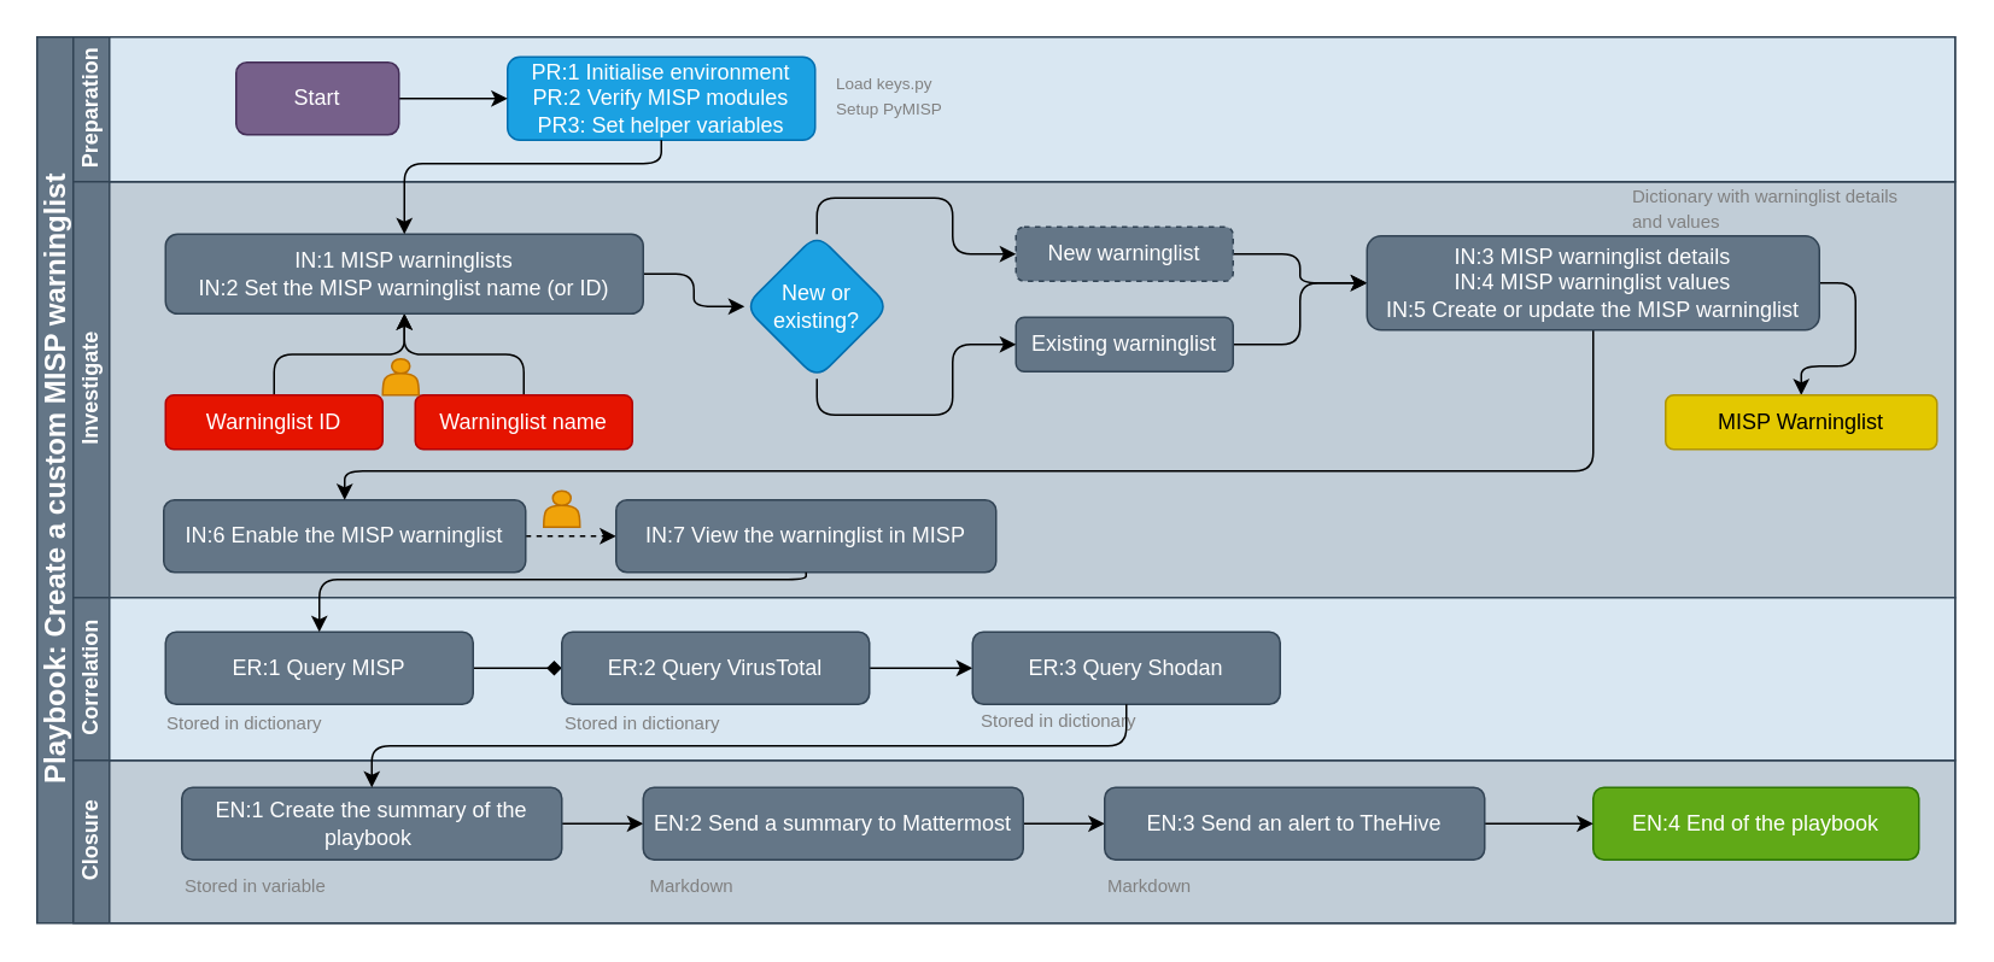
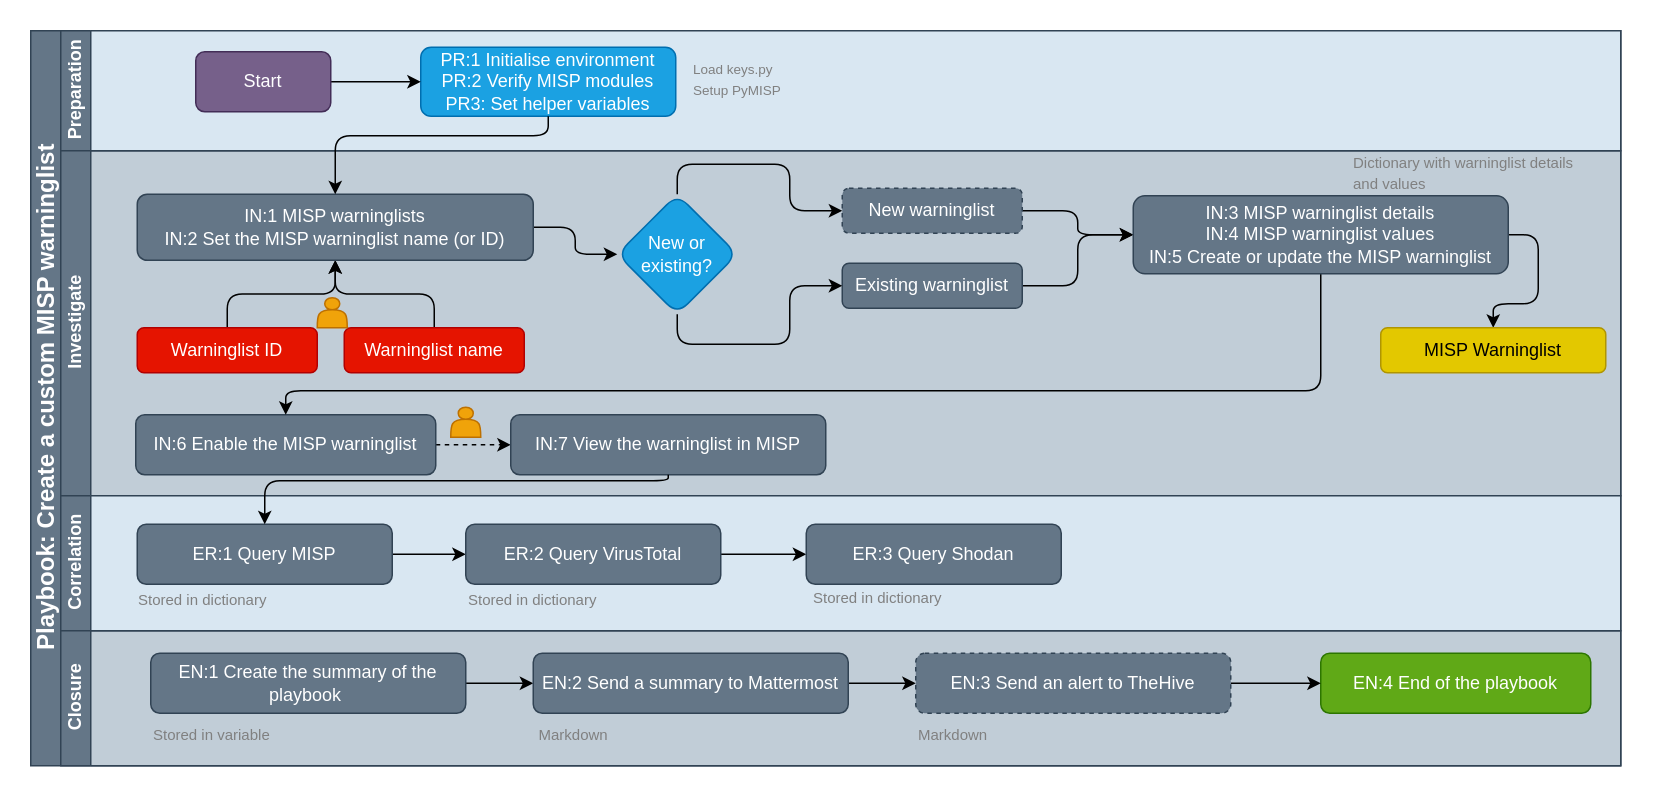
- <mxCell id="42" style="edgeStyle=orthogonalEdgeStyle;rounded=1;orthogonalLoop=1;jettySize=auto;html=1;exitX=1;exitY=0.5;exitDx=0;exitDy=0;entryX=0;entryY=0.5;entryDx=0;entryDy=0;endArrow=diamond;" edge="1" parent="36" source="43" target="48"><mxGeometry relative="1" as="geometry" /></mxCell>
+ <mxCell id="42" style="edgeStyle=orthogonalEdgeStyle;rounded=1;orthogonalLoop=1;jettySize=auto;html=1;exitX=1;exitY=0.5;exitDx=0;exitDy=0;entryX=0;entryY=0.5;entryDx=0;entryDy=0;" edge="1" parent="36" source="43" target="48"><mxGeometry relative="1" as="geometry" /></mxCell>
- <mxCell id="72" style="edgeStyle=orthogonalEdgeStyle;rounded=1;orthogonalLoop=1;jettySize=auto;html=1;exitX=0.5;exitY=1;exitDx=0;exitDy=0;entryX=0.5;entryY=0;entryDx=0;entryDy=0;" edge="1" parent="2" source="49" target="62"><mxGeometry relative="1" as="geometry" /></mxCell>
- <mxCell id="68" value="EN:3 Send an alert to TheHive" style="rounded=1;whiteSpace=wrap;html=1;fillColor=#647687;strokeColor=#314354;fontColor=#ffffff;" parent="53" vertex="1"><mxGeometry x="570" y="15" width="210" height="40" as="geometry" /></mxCell>
+ <mxCell id="68" value="EN:3 Send an alert to TheHive" style="rounded=1;whiteSpace=wrap;html=1;fillColor=#647687;strokeColor=#314354;fontColor=#ffffff;dashed=1;" parent="53" vertex="1"><mxGeometry x="570" y="15" width="210" height="40" as="geometry" /></mxCell>
